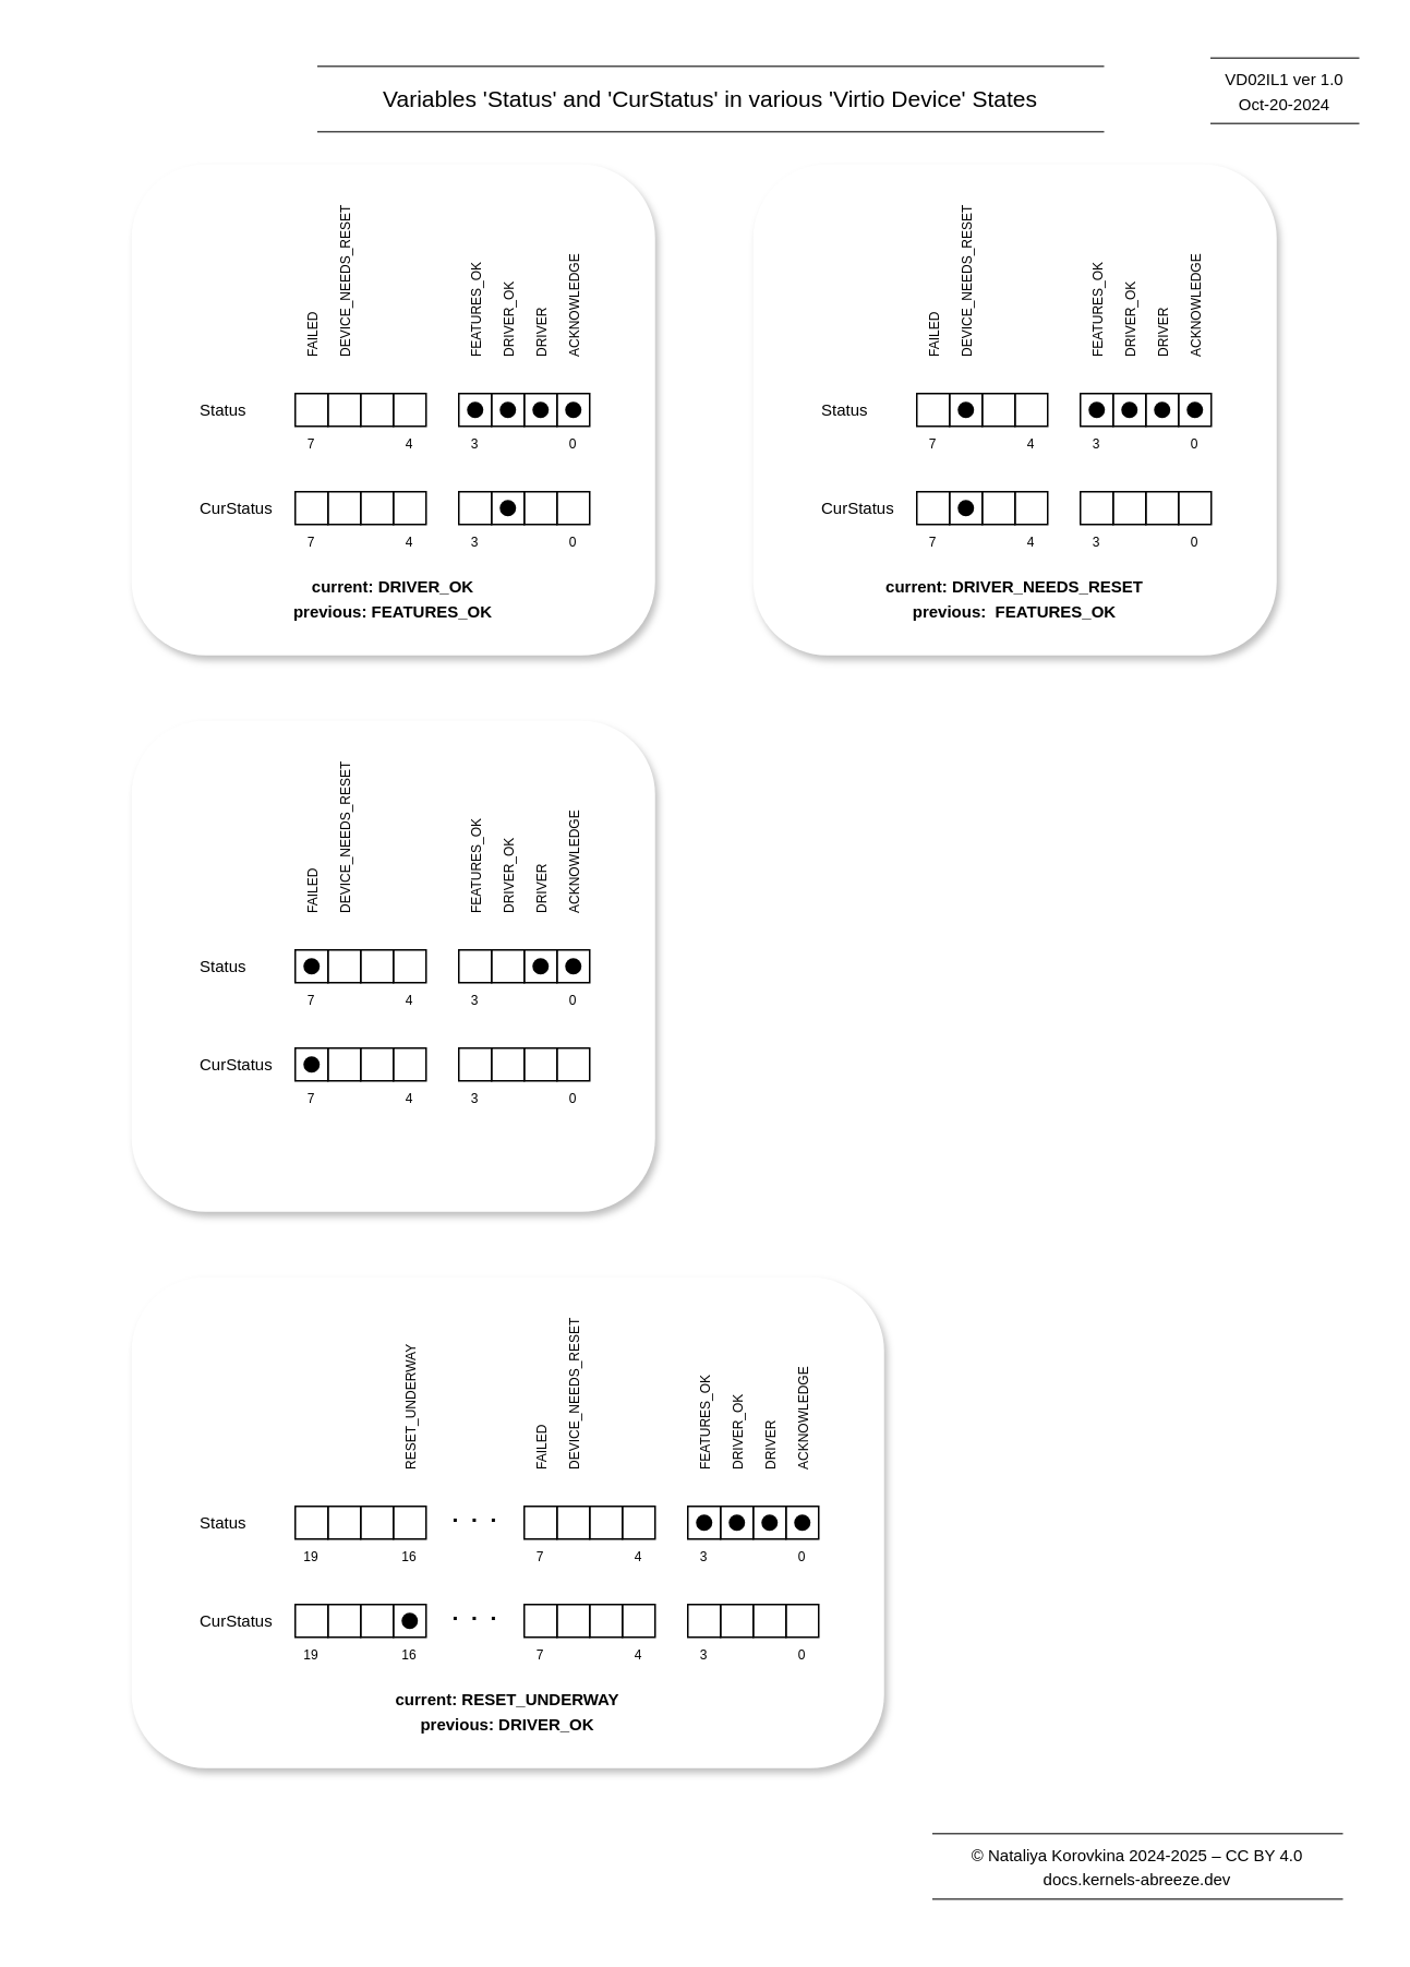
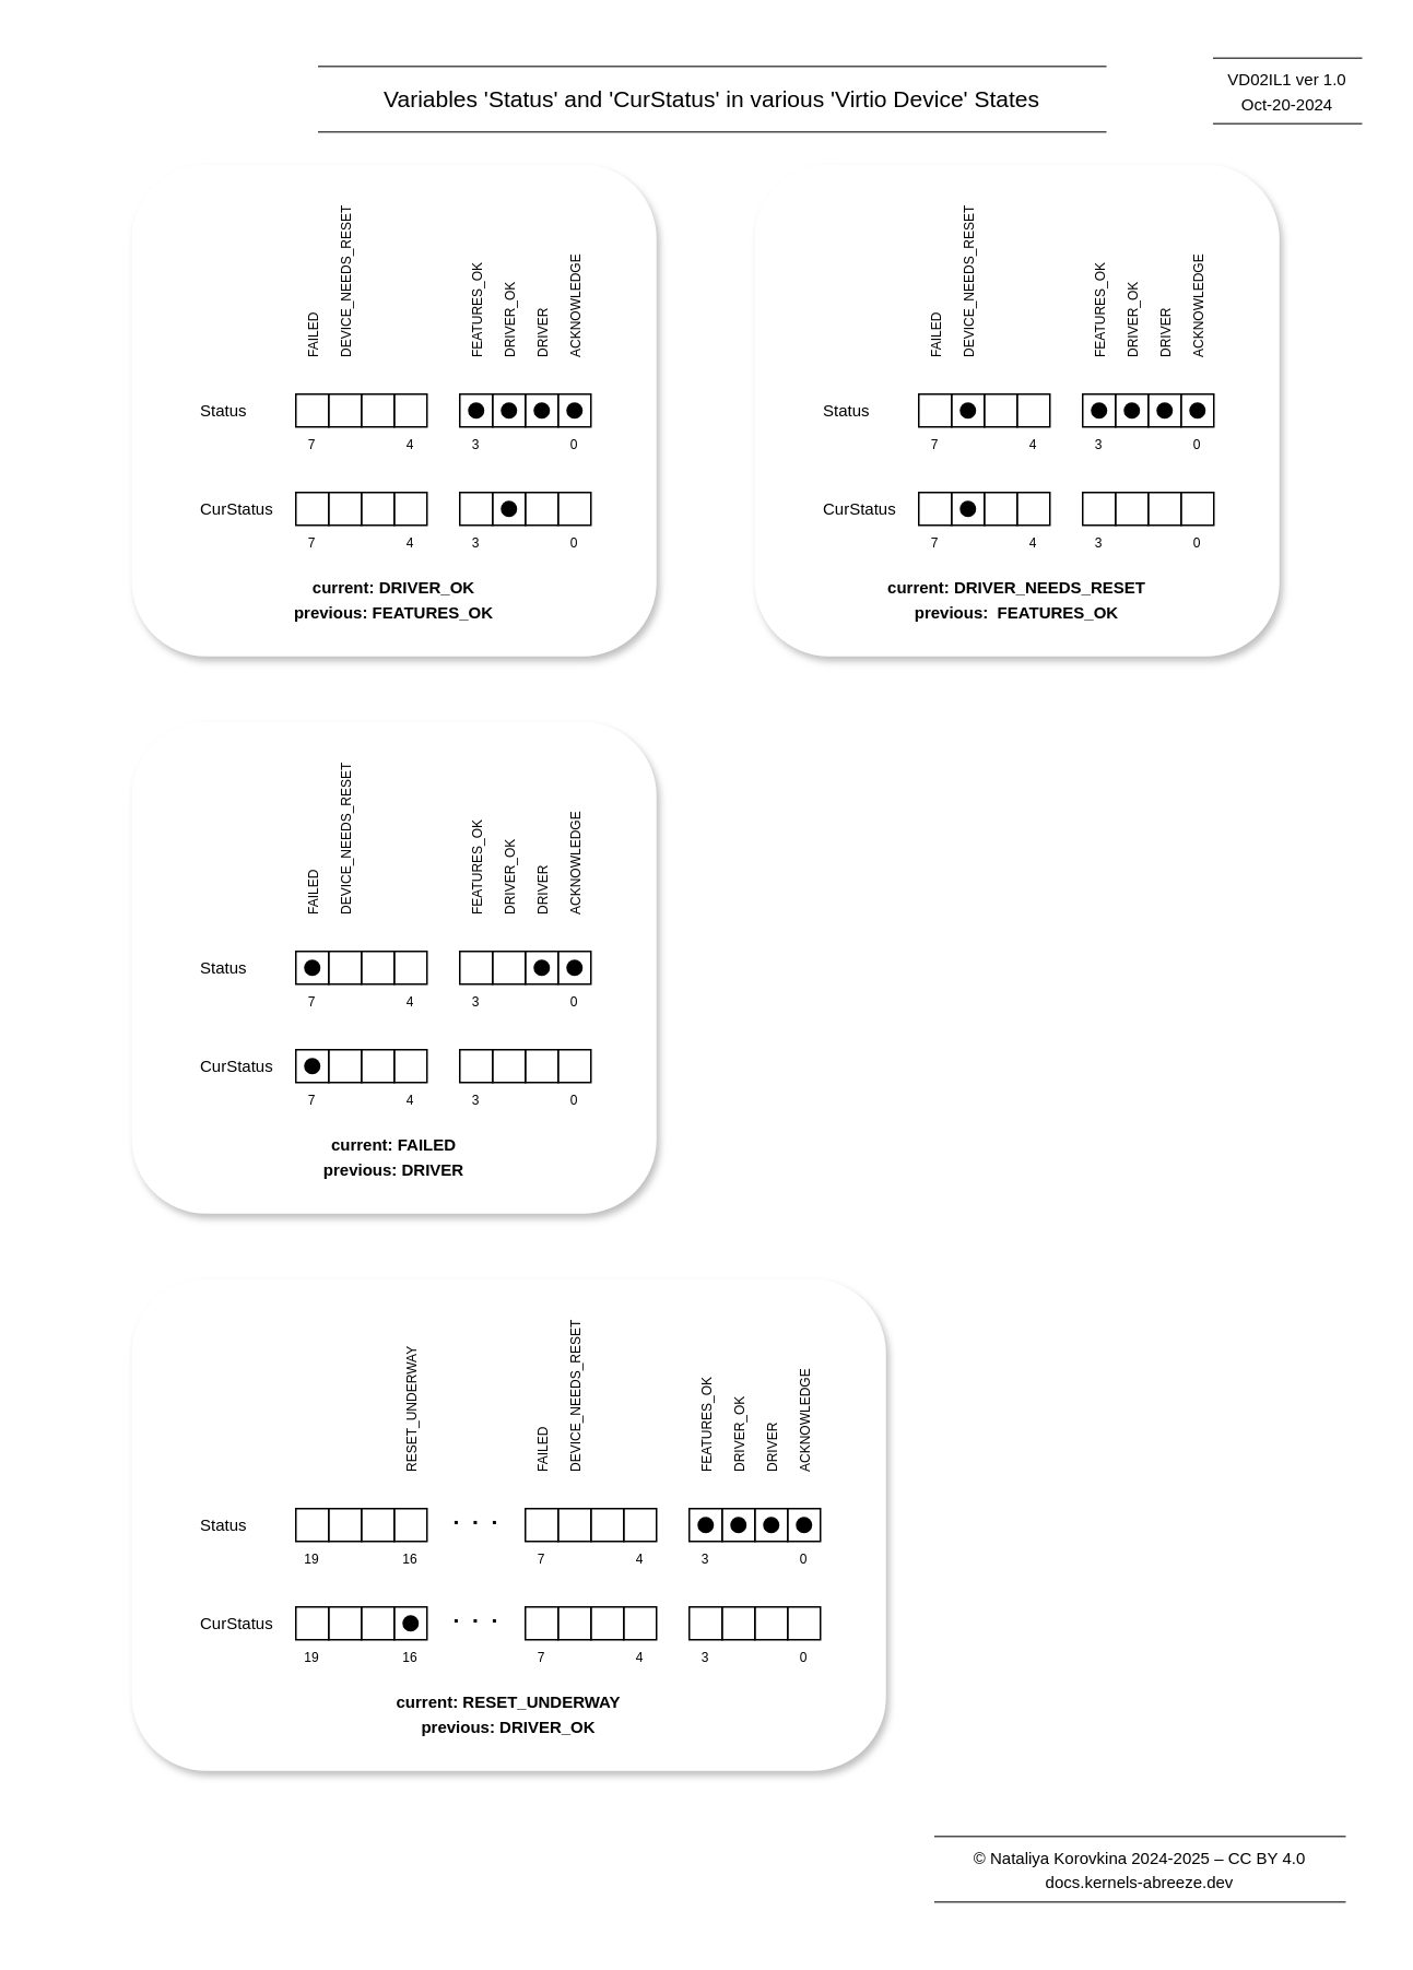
+ <mxCell id="110" value="&lt;font style=&quot;font-size: 10px;&quot;&gt;&lt;b&gt;current: FAILED&lt;/b&gt;&lt;/font&gt;&lt;div&gt;&lt;font style=&quot;font-size: 10px;&quot;&gt;&lt;b&gt;previous: DRIVER&lt;/b&gt;&lt;/font&gt;&lt;/div&gt;" style="text;html=1;align=center;verticalAlign=middle;whiteSpace=wrap;rounded=0;container=0;" parent="84" vertex="1"><mxGeometry x="40" y="250" width="240" height="30" as="geometry" /></mxCell>
